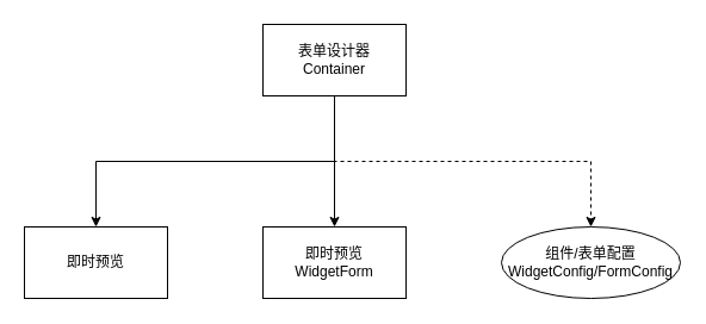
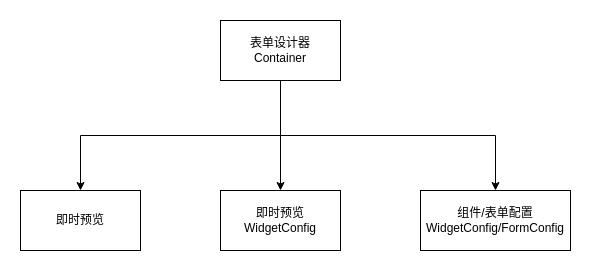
- <mxCell id="4" style="edgeStyle=orthogonalEdgeStyle;rounded=0;orthogonalLoop=1;jettySize=auto;html=1;exitX=0.5;exitY=1;exitDx=0;exitDy=0;dashed=1;" parent="1" source="5" target="8" edge="1"><mxGeometry relative="1" as="geometry" /></mxCell>
+ <mxCell id="4" style="edgeStyle=orthogonalEdgeStyle;rounded=0;orthogonalLoop=1;jettySize=auto;html=1;exitX=0.5;exitY=1;exitDx=0;exitDy=0;" parent="1" source="5" target="8" edge="1"><mxGeometry relative="1" as="geometry" /></mxCell>
- <mxCell id="7" value="即时预览&lt;br&gt;WidgetForm" style="rounded=0;whiteSpace=wrap;html=1;" parent="1" vertex="1"><mxGeometry x="220" y="190" width="120" height="60" as="geometry" /></mxCell>
+ <mxCell id="7" value="即时预览&lt;br&gt;WidgetConfig" style="rounded=0;whiteSpace=wrap;html=1;" parent="1" vertex="1"><mxGeometry x="220" y="190" width="120" height="60" as="geometry" /></mxCell>
- <mxCell id="8" value="组件/表单配置&lt;br&gt;WidgetConfig/FormConfig" style="ellipse;whiteSpace=wrap;html=1;" parent="1" vertex="1"><mxGeometry x="420" y="190" width="150" height="60" as="geometry" /></mxCell>
+ <mxCell id="8" value="组件/表单配置&lt;br&gt;WidgetConfig/FormConfig" style="rounded=0;whiteSpace=wrap;html=1;" parent="1" vertex="1"><mxGeometry x="420" y="190" width="150" height="60" as="geometry" /></mxCell>
